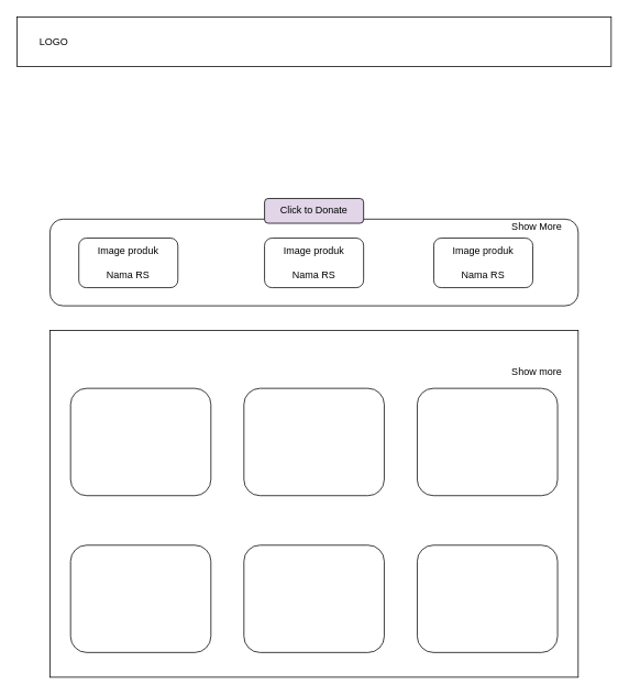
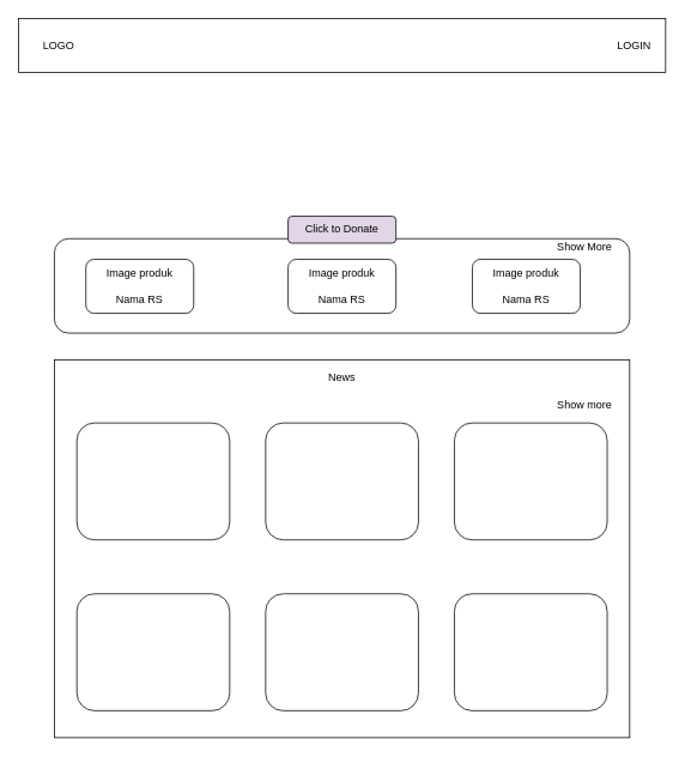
+ <mxCell id="5" value="LOGIN" style="text;html=1;strokeColor=none;fillColor=none;align=center;verticalAlign=middle;whiteSpace=wrap;rounded=0;" vertex="1" parent="1"><mxGeometry x="685" y="40" width="40" height="20" as="geometry" /></mxCell>
+ <mxCell id="12" value="News" style="text;html=1;strokeColor=none;fillColor=none;align=center;verticalAlign=middle;whiteSpace=wrap;rounded=0;" vertex="1" parent="1"><mxGeometry x="360" y="410" width="40" height="20" as="geometry" /></mxCell>
